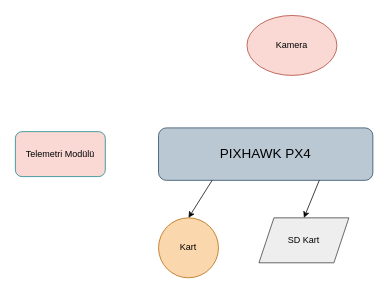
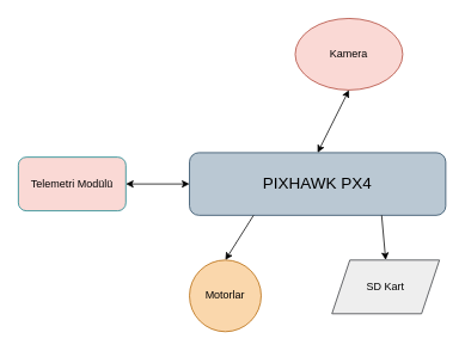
+ <mxCell id="4" value="" style="endArrow=classic;startArrow=classic;html=1;entryX=0.5;entryY=1;entryDx=0;entryDy=0;exitX=0.5;exitY=0;exitDx=0;exitDy=0;" edge="1" parent="1" source="2" target="3"><mxGeometry width="50" height="50" relative="1" as="geometry"><mxPoint x="330" y="280" as="sourcePoint" /><mxPoint x="380" y="230" as="targetPoint" /></mxGeometry></mxCell>
+ <mxCell id="6" value="" style="endArrow=classic;startArrow=classic;html=1;entryX=0;entryY=0.5;entryDx=0;entryDy=0;exitX=1;exitY=0.5;exitDx=0;exitDy=0;" edge="1" parent="1" source="5" target="2"><mxGeometry width="50" height="50" relative="1" as="geometry"><mxPoint x="110" y="280" as="sourcePoint" /><mxPoint x="210" y="210" as="targetPoint" /><Array as="points" /></mxGeometry></mxCell>
- <mxCell id="9" value="SD Kart" style="shape=parallelogram;perimeter=parallelogramPerimeter;whiteSpace=wrap;html=1;fixedSize=1;fillColor=#eeeeee;strokeColor=#36393d;" vertex="1" parent="1"><mxGeometry x="345" y="290" width="120" height="60" as="geometry" /></mxCell>
+ <mxCell id="9" value="SD Kart" style="shape=parallelogram;perimeter=parallelogramPerimeter;whiteSpace=wrap;html=1;fixedSize=1;fillColor=#eeeeee;strokeColor=#36393d;" vertex="1" parent="1"><mxGeometry x="370" y="290" width="120" height="60" as="geometry" /></mxCell>
- <mxCell id="7" value="Kart" style="ellipse;whiteSpace=wrap;html=1;aspect=fixed;fillColor=#fad7ac;strokeColor=#b46504;" vertex="1" parent="1"><mxGeometry x="211" y="290" width="80" height="80" as="geometry" /></mxCell>
+ <mxCell id="7" value="Motorlar" style="ellipse;whiteSpace=wrap;html=1;aspect=fixed;fillColor=#fad7ac;strokeColor=#b46504;" vertex="1" parent="1"><mxGeometry x="211" y="290" width="80" height="80" as="geometry" /></mxCell>
